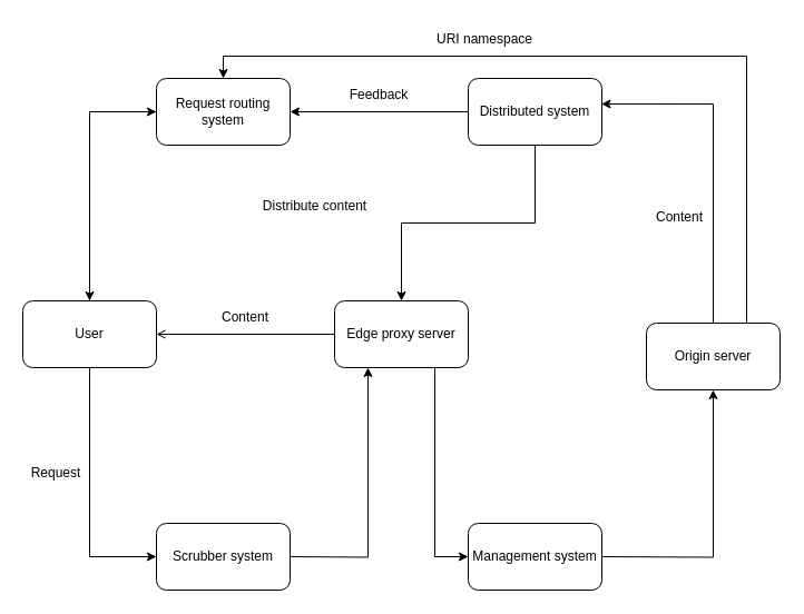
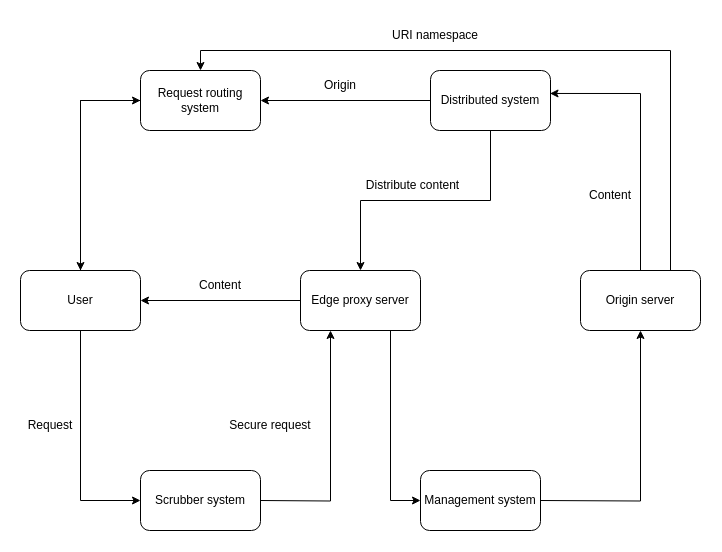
- <mxCell id="25" value="Feedback" style="text;html=1;strokeColor=none;fillColor=none;align=center;verticalAlign=middle;whiteSpace=wrap;rounded=0;" vertex="1" parent="1"><mxGeometry x="310" y="70" width="60" height="30" as="geometry" /></mxCell>
+ <mxCell id="25" value="Origin" style="text;html=1;strokeColor=none;fillColor=none;align=center;verticalAlign=middle;whiteSpace=wrap;rounded=0;" vertex="1" parent="1"><mxGeometry x="310" y="70" width="60" height="30" as="geometry" /></mxCell>
- <mxCell id="17" value="Distributed system" style="rounded=1;whiteSpace=wrap;html=1;" vertex="1" parent="1"><mxGeometry x="420" y="70" width="120" height="60" as="geometry" /></mxCell>
+ <mxCell id="17" value="Distributed system" style="rounded=1;whiteSpace=wrap;html=1;" vertex="1" parent="1"><mxGeometry x="430" y="70" width="120" height="60" as="geometry" /></mxCell>
- <mxCell id="24" value="Distribute content" style="text;html=1;strokeColor=none;fillColor=none;align=center;verticalAlign=middle;whiteSpace=wrap;rounded=0;" vertex="1" parent="1"><mxGeometry x="220" y="170" width="125" height="30" as="geometry" /></mxCell>
+ <mxCell id="24" value="Distribute content" style="text;html=1;strokeColor=none;fillColor=none;align=center;verticalAlign=middle;whiteSpace=wrap;rounded=0;" vertex="1" parent="1"><mxGeometry x="350" y="170" width="125" height="30" as="geometry" /></mxCell>
- <mxCell id="5" style="edgeStyle=orthogonalEdgeStyle;rounded=0;orthogonalLoop=1;jettySize=auto;html=1;exitX=0;exitY=0.5;exitDx=0;exitDy=0;entryX=1;entryY=0.5;entryDx=0;entryDy=0;endArrow=open;" edge="1" parent="1" source="7" target="4"><mxGeometry relative="1" as="geometry" /></mxCell>
+ <mxCell id="5" style="edgeStyle=orthogonalEdgeStyle;rounded=0;orthogonalLoop=1;jettySize=auto;html=1;exitX=0;exitY=0.5;exitDx=0;exitDy=0;entryX=1;entryY=0.5;entryDx=0;entryDy=0;" edge="1" parent="1" source="7" target="4"><mxGeometry relative="1" as="geometry" /></mxCell>
- <mxCell id="12" value="Origin server" style="rounded=1;whiteSpace=wrap;html=1;" vertex="1" parent="1"><mxGeometry x="580" y="290" width="120" height="60" as="geometry" /></mxCell>
+ <mxCell id="12" value="Origin server" style="rounded=1;whiteSpace=wrap;html=1;" vertex="1" parent="1"><mxGeometry x="580" y="270" width="120" height="60" as="geometry" /></mxCell>
+ <mxCell id="21" value="Secure request" style="text;html=1;strokeColor=none;fillColor=none;align=center;verticalAlign=middle;whiteSpace=wrap;rounded=0;" vertex="1" parent="1"><mxGeometry x="220" y="410" width="100" height="30" as="geometry" /></mxCell>
